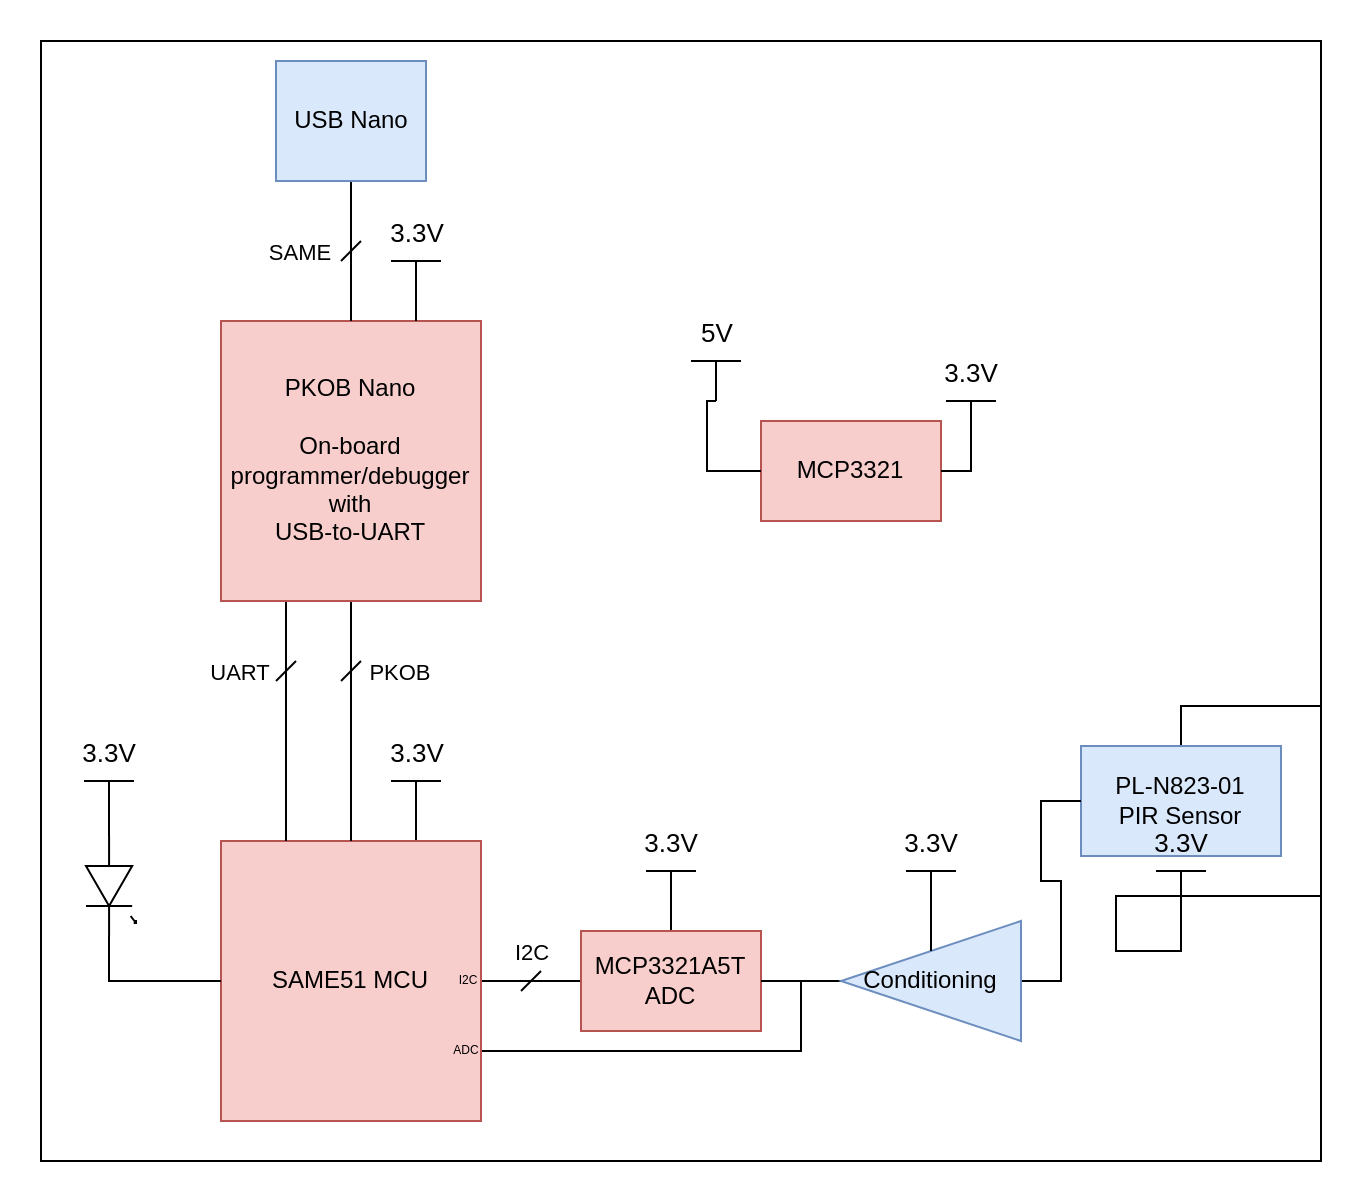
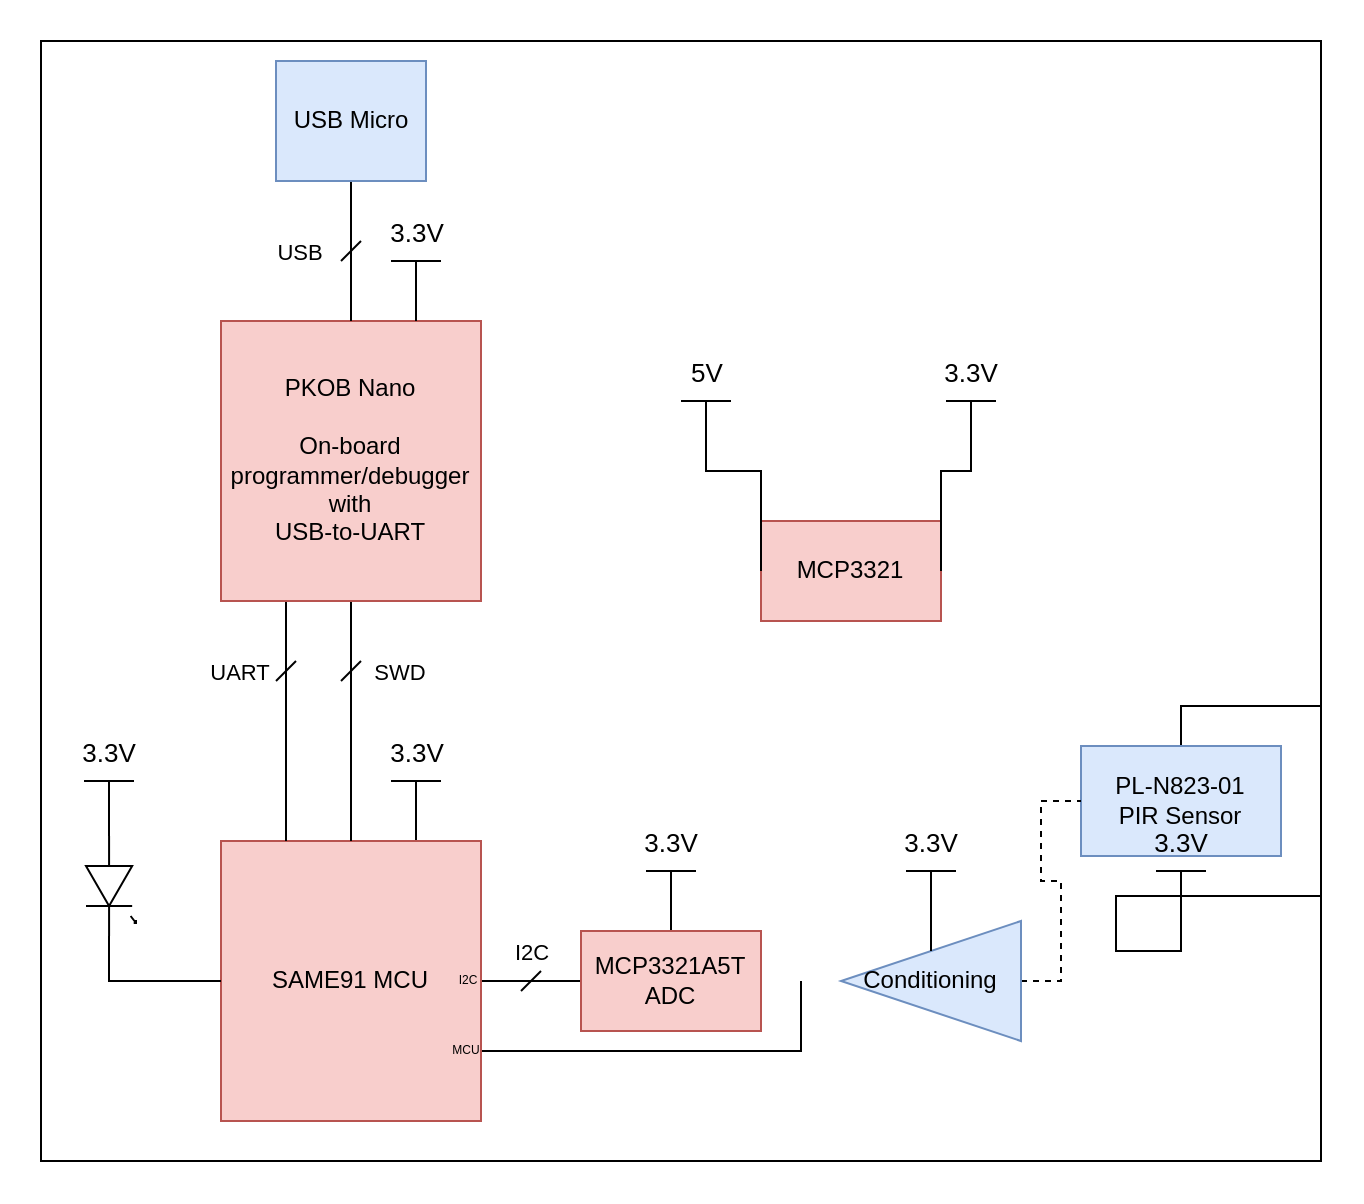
- <mxCell id="17" value="USB Nano" style="rounded=0;whiteSpace=wrap;html=1;fillColor=#dae8fc;strokeColor=#6c8ebf;" parent="1" vertex="1"><mxGeometry x="137.5" y="30" width="75" height="60" as="geometry" /></mxCell>
+ <mxCell id="17" value="USB Micro" style="rounded=0;whiteSpace=wrap;html=1;fillColor=#dae8fc;strokeColor=#6c8ebf;" parent="1" vertex="1"><mxGeometry x="137.5" y="30" width="75" height="60" as="geometry" /></mxCell>
- <mxCell id="40" value="&lt;font style=&quot;font-size: 11px;&quot;&gt;SAME&lt;/font&gt;" style="text;html=1;strokeColor=none;fillColor=none;align=center;verticalAlign=middle;whiteSpace=wrap;rounded=0;fontSize=13;" parent="1" vertex="1"><mxGeometry x="120" y="110" width="60" height="30" as="geometry" /></mxCell>
+ <mxCell id="40" value="&lt;font style=&quot;font-size: 11px;&quot;&gt;USB&lt;/font&gt;" style="text;html=1;strokeColor=none;fillColor=none;align=center;verticalAlign=middle;whiteSpace=wrap;rounded=0;fontSize=13;" parent="1" vertex="1"><mxGeometry x="120" y="110" width="60" height="30" as="geometry" /></mxCell>
- <mxCell id="27" value="&lt;font style=&quot;font-size: 13px;&quot;&gt;5V&lt;/font&gt;" style="verticalLabelPosition=top;verticalAlign=bottom;shape=mxgraph.electrical.signal_sources.vdd;shadow=0;dashed=0;align=center;strokeWidth=1;fontSize=24;html=1;flipV=1;" parent="1" vertex="1"><mxGeometry x="345" y="180" width="25" height="20" as="geometry" /></mxCell>
+ <mxCell id="27" value="&lt;font style=&quot;font-size: 13px;&quot;&gt;5V&lt;/font&gt;" style="verticalLabelPosition=top;verticalAlign=bottom;shape=mxgraph.electrical.signal_sources.vdd;shadow=0;dashed=0;align=center;strokeWidth=1;fontSize=24;html=1;flipV=1;" parent="1" vertex="1"><mxGeometry x="340" y="200" width="25" height="20" as="geometry" /></mxCell>
- <mxCell id="15" value="MCP3321" style="rounded=0;whiteSpace=wrap;html=1;fillColor=#f8cecc;strokeColor=#b85450;" parent="1" vertex="1"><mxGeometry x="380" y="210" width="90" height="50" as="geometry" /></mxCell>
+ <mxCell id="15" value="MCP3321" style="rounded=0;whiteSpace=wrap;html=1;fillColor=#f8cecc;strokeColor=#b85450;" parent="1" vertex="1"><mxGeometry x="380" y="260" width="90" height="50" as="geometry" /></mxCell>
- <mxCell id="39" value="&lt;font style=&quot;font-size: 11px;&quot;&gt;PKOB&lt;/font&gt;" style="text;html=1;strokeColor=none;fillColor=none;align=center;verticalAlign=middle;whiteSpace=wrap;rounded=0;fontSize=13;" parent="1" vertex="1"><mxGeometry x="170" y="320" width="60" height="30" as="geometry" /></mxCell>
+ <mxCell id="39" value="&lt;font style=&quot;font-size: 11px;&quot;&gt;SWD&lt;/font&gt;" style="text;html=1;strokeColor=none;fillColor=none;align=center;verticalAlign=middle;whiteSpace=wrap;rounded=0;fontSize=13;" parent="1" vertex="1"><mxGeometry x="170" y="320" width="60" height="30" as="geometry" /></mxCell>
- <mxCell id="21" style="edgeStyle=orthogonalEdgeStyle;rounded=0;orthogonalLoop=1;jettySize=auto;html=1;exitX=1;exitY=0.5;exitDx=0;exitDy=0;entryX=0;entryY=0.5;entryDx=0;entryDy=0;fontSize=13;startArrow=none;startFill=0;endArrow=none;endFill=0;" parent="1" source="22" target="19" edge="1"><mxGeometry relative="1" as="geometry" /></mxCell>
+ <mxCell id="21" style="edgeStyle=orthogonalEdgeStyle;rounded=0;orthogonalLoop=1;jettySize=auto;html=1;exitX=1;exitY=0.5;exitDx=0;exitDy=0;entryX=0;entryY=0.5;entryDx=0;entryDy=0;fontSize=13;startArrow=none;startFill=0;endArrow=none;endFill=0;dashed=1;" parent="1" source="22" target="19" edge="1"><mxGeometry relative="1" as="geometry" /></mxCell>
- <mxCell id="6" value="SAME51 MCU" style="rounded=0;whiteSpace=wrap;html=1;fillColor=#f8cecc;strokeColor=#b85450;" parent="1" vertex="1"><mxGeometry x="110" y="420" width="130" height="140" as="geometry" /></mxCell>
+ <mxCell id="6" value="SAME91 MCU" style="rounded=0;whiteSpace=wrap;html=1;fillColor=#f8cecc;strokeColor=#b85450;" parent="1" vertex="1"><mxGeometry x="110" y="420" width="130" height="140" as="geometry" /></mxCell>
- <mxCell id="20" style="edgeStyle=orthogonalEdgeStyle;rounded=0;orthogonalLoop=1;jettySize=auto;html=1;exitX=0;exitY=0.5;exitDx=0;exitDy=0;entryX=1;entryY=0.5;entryDx=0;entryDy=0;fontSize=13;startArrow=none;startFill=0;endArrow=none;endFill=0;" parent="1" source="22" target="11" edge="1"><mxGeometry relative="1" as="geometry" /></mxCell>
- <mxCell id="42" value="&lt;font style=&quot;font-size: 6px;&quot;&gt;ADC&lt;/font&gt;" style="text;html=1;strokeColor=none;fillColor=none;align=center;verticalAlign=middle;whiteSpace=wrap;rounded=0;" vertex="1" parent="1"><mxGeometry x="203" y="508" width="60" height="30" as="geometry" /></mxCell>
+ <mxCell id="42" value="&lt;font style=&quot;font-size: 6px;&quot;&gt;MCU&lt;/font&gt;" style="text;html=1;strokeColor=none;fillColor=none;align=center;verticalAlign=middle;whiteSpace=wrap;rounded=0;" vertex="1" parent="1"><mxGeometry x="203" y="508" width="60" height="30" as="geometry" /></mxCell>
